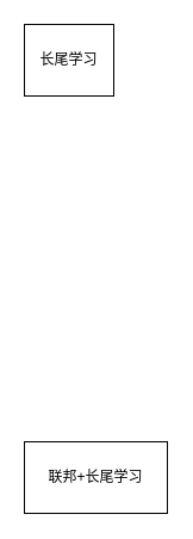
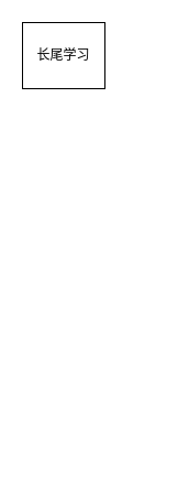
- <mxCell id="2" value="联邦+长尾学习&lt;br&gt;" style="rounded=0;whiteSpace=wrap;html=1;" vertex="1" parent="1"><mxGeometry x="20" y="370" width="120" height="60" as="geometry" /></mxCell>
